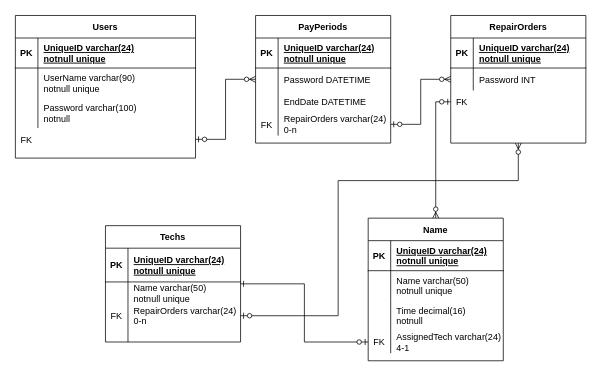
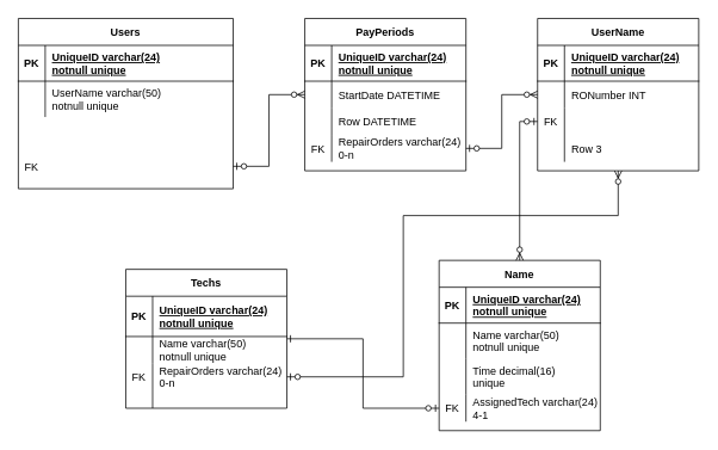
- <mxCell id="14" value="RepairOrders" style="shape=table;startSize=30;container=1;collapsible=1;childLayout=tableLayout;fixedRows=1;rowLines=0;fontStyle=1;align=center;resizeLast=1;" parent="1" vertex="1"><mxGeometry x="600" y="20" width="180" height="170" as="geometry" /></mxCell>
+ <mxCell id="14" value="UserName" style="shape=table;startSize=30;container=1;collapsible=1;childLayout=tableLayout;fixedRows=1;rowLines=0;fontStyle=1;align=center;resizeLast=1;" parent="1" vertex="1"><mxGeometry x="600" y="20" width="180" height="170" as="geometry" /></mxCell>
- <mxCell id="8" value="UserName varchar(90)&#10;notnull unique" style="shape=partialRectangle;connectable=0;fillColor=none;top=0;left=0;bottom=0;right=0;align=left;spacingLeft=6;overflow=hidden;" parent="6" vertex="1"><mxGeometry x="30" width="210" height="40" as="geometry" /></mxCell>
+ <mxCell id="8" value="UserName varchar(50)&#10;notnull unique" style="shape=partialRectangle;connectable=0;fillColor=none;top=0;left=0;bottom=0;right=0;align=left;spacingLeft=6;overflow=hidden;" parent="6" vertex="1"><mxGeometry x="30" width="210" height="40" as="geometry" /></mxCell>
- <mxCell id="32" value="Password DATETIME" style="shape=partialRectangle;connectable=0;fillColor=none;top=0;left=0;bottom=0;right=0;align=left;spacingLeft=6;overflow=hidden;" parent="30" vertex="1"><mxGeometry x="30" width="150" height="30" as="geometry" /></mxCell>
+ <mxCell id="32" value="StartDate DATETIME" style="shape=partialRectangle;connectable=0;fillColor=none;top=0;left=0;bottom=0;right=0;align=left;spacingLeft=6;overflow=hidden;" parent="30" vertex="1"><mxGeometry x="30" width="150" height="30" as="geometry" /></mxCell>
- <mxCell id="20" value="Password INT" style="shape=partialRectangle;connectable=0;fillColor=none;top=0;left=0;bottom=0;right=0;align=left;spacingLeft=6;overflow=hidden;" parent="18" vertex="1"><mxGeometry x="30" width="150" height="30" as="geometry" /></mxCell>
+ <mxCell id="20" value="RONumber INT" style="shape=partialRectangle;connectable=0;fillColor=none;top=0;left=0;bottom=0;right=0;align=left;spacingLeft=6;overflow=hidden;" parent="18" vertex="1"><mxGeometry x="30" width="150" height="30" as="geometry" /></mxCell>
- <mxCell id="35" value="EndDate DATETIME" style="shape=partialRectangle;connectable=0;fillColor=none;top=0;left=0;bottom=0;right=0;align=left;spacingLeft=6;overflow=hidden;" parent="33" vertex="1"><mxGeometry x="30" width="150" height="30" as="geometry" /></mxCell>
+ <mxCell id="35" value="Row DATETIME" style="shape=partialRectangle;connectable=0;fillColor=none;top=0;left=0;bottom=0;right=0;align=left;spacingLeft=6;overflow=hidden;" parent="33" vertex="1"><mxGeometry x="30" width="150" height="30" as="geometry" /></mxCell>
- <mxCell id="11" value="Password varchar(100)&#10;notnull" style="shape=partialRectangle;connectable=0;fillColor=none;top=0;left=0;bottom=0;right=0;align=left;spacingLeft=6;overflow=hidden;" parent="9" vertex="1"><mxGeometry x="30" width="210" height="40" as="geometry" /></mxCell>
+ <mxCell id="25" value="Row 3" style="shape=partialRectangle;connectable=0;fillColor=none;top=0;left=0;bottom=0;right=0;align=left;spacingLeft=6;overflow=hidden;" parent="23" vertex="1"><mxGeometry x="30" width="150" height="30" as="geometry" /></mxCell>
- <mxCell id="50" value="Time decimal(16)&#10;notnull" style="shape=partialRectangle;connectable=0;fillColor=none;top=0;left=0;bottom=0;right=0;align=left;spacingLeft=6;overflow=hidden;" parent="48" vertex="1"><mxGeometry x="30" width="150" height="40" as="geometry" /></mxCell>
+ <mxCell id="50" value="Time decimal(16)&#10;unique" style="shape=partialRectangle;connectable=0;fillColor=none;top=0;left=0;bottom=0;right=0;align=left;spacingLeft=6;overflow=hidden;" parent="48" vertex="1"><mxGeometry x="30" width="150" height="40" as="geometry" /></mxCell>
